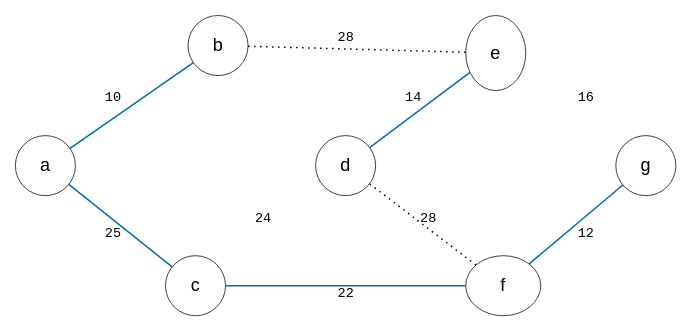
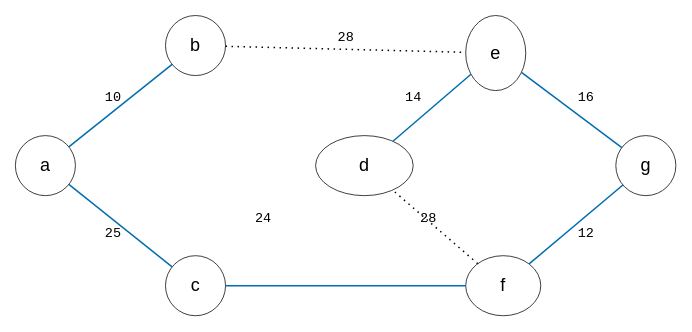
- <mxCell id="3" value="&lt;font style=&quot;font-size: 24px&quot;&gt;b&lt;/font&gt;" style="ellipse;whiteSpace=wrap;html=1;" vertex="1" parent="1"><mxGeometry x="250" y="20" width="80" height="80" as="geometry" /></mxCell>
+ <mxCell id="3" value="&lt;font style=&quot;font-size: 24px&quot;&gt;b&lt;/font&gt;" style="ellipse;whiteSpace=wrap;html=1;" vertex="1" parent="1"><mxGeometry x="220" y="20" width="80" height="80" as="geometry" /></mxCell>
+ <mxCell id="14" value="" style="endArrow=none;html=1;jumpSize=13;strokeWidth=2;fillColor=#1ba1e2;strokeColor=#006EAF;" edge="1" parent="1" source="8" target="7"><mxGeometry width="50" height="50" relative="1" as="geometry"><mxPoint x="647.59" y="639.954" as="sourcePoint" /><mxPoint x="510.005" y="529.998" as="targetPoint" /></mxGeometry></mxCell>
- <mxCell id="5" value="&lt;font style=&quot;font-size: 24px&quot;&gt;d&lt;/font&gt;" style="ellipse;whiteSpace=wrap;html=1;" vertex="1" parent="1"><mxGeometry x="420" y="180" width="80" height="80" as="geometry" /></mxCell>
+ <mxCell id="5" value="&lt;font style=&quot;font-size: 24px&quot;&gt;d&lt;/font&gt;" style="ellipse;whiteSpace=wrap;html=1;" vertex="1" parent="1"><mxGeometry x="420" y="180" width="130" height="80" as="geometry" /></mxCell>
- <mxCell id="21" value="&lt;font face=&quot;Courier New&quot; style=&quot;font-size: 18px&quot;&gt;22&lt;/font&gt;" style="text;html=1;align=center;verticalAlign=middle;resizable=0;points=[];autosize=1;" vertex="1" parent="1"><mxGeometry x="440" y="380" width="40" height="20" as="geometry" /></mxCell>
